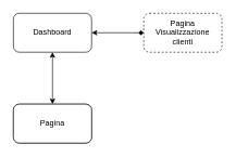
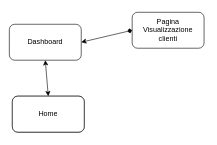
- <mxCell id="4" value="Dashboard" style="whiteSpace=wrap;html=1;rounded=1;" vertex="1" parent="1"><mxGeometry x="20" y="20" width="120" height="60" as="geometry" /></mxCell>
+ <mxCell id="4" value="Dashboard" style="whiteSpace=wrap;html=1;rounded=1;" vertex="1" parent="1"><mxGeometry x="15" y="40" width="120" height="60" as="geometry" /></mxCell>
- <mxCell id="5" value="Pagina Visualizzazione&lt;br&gt;clienti" style="whiteSpace=wrap;html=1;rounded=1;dashed=1;" vertex="1" parent="1"><mxGeometry x="220" y="20" width="120" height="60" as="geometry" /></mxCell>
+ <mxCell id="5" value="Pagina Visualizzazione&lt;br&gt;clienti" style="whiteSpace=wrap;html=1;rounded=1;" vertex="1" parent="1"><mxGeometry x="220" y="20" width="120" height="60" as="geometry" /></mxCell>
- <mxCell id="3" value="Pagina" style="rounded=1;whiteSpace=wrap;html=1;" vertex="1" parent="1"><mxGeometry x="20" y="160" width="120" height="60" as="geometry" /></mxCell>
+ <mxCell id="3" value="Home" style="rounded=1;whiteSpace=wrap;html=1;" vertex="1" parent="1"><mxGeometry x="20" y="160" width="120" height="60" as="geometry" /></mxCell>
